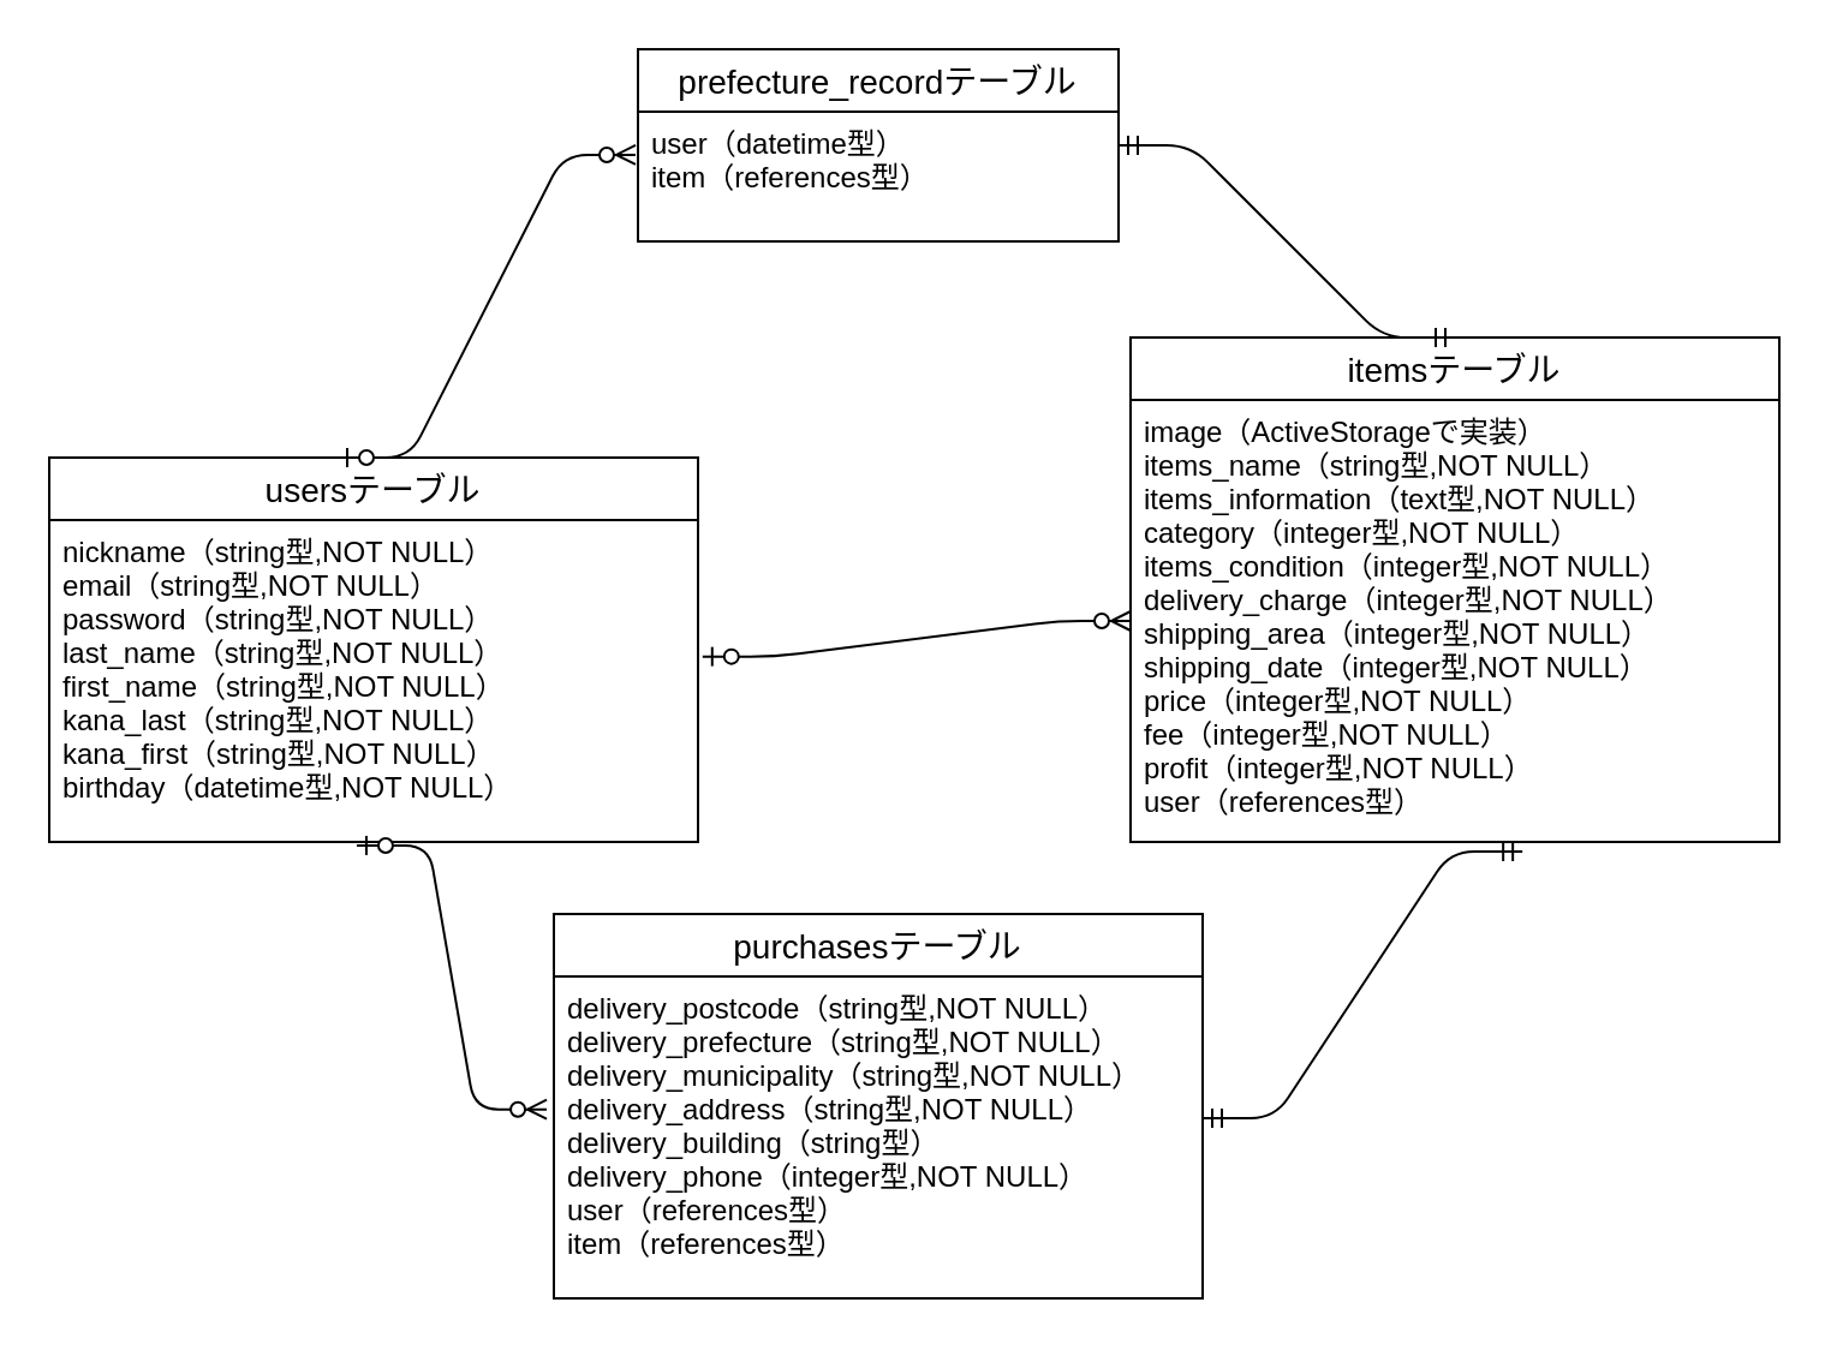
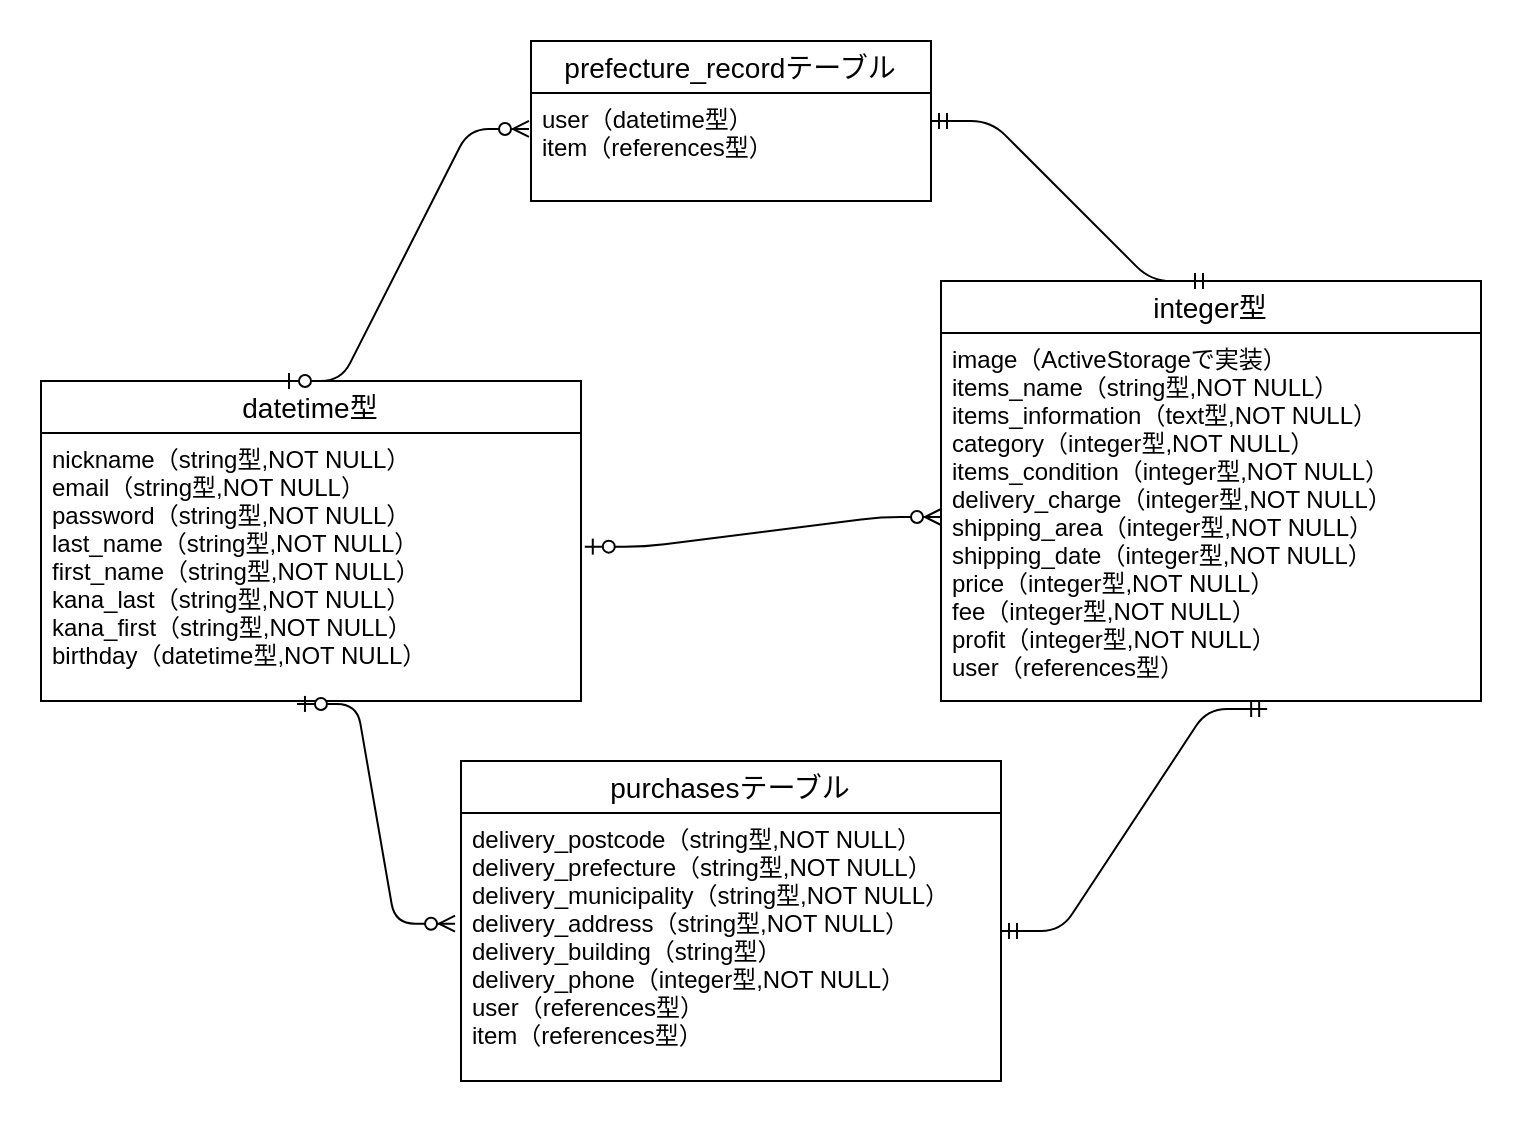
- <mxCell id="5" value="itemsテーブル" style="swimlane;fontStyle=0;childLayout=stackLayout;horizontal=1;startSize=26;horizontalStack=0;resizeParent=1;resizeParentMax=0;resizeLast=0;collapsible=1;marginBottom=0;align=center;fontSize=14;" parent="1" vertex="1"><mxGeometry x="470" y="140" width="270" height="210" as="geometry" /></mxCell>
+ <mxCell id="5" value="integer型" style="swimlane;fontStyle=0;childLayout=stackLayout;horizontal=1;startSize=26;horizontalStack=0;resizeParent=1;resizeParentMax=0;resizeLast=0;collapsible=1;marginBottom=0;align=center;fontSize=14;" parent="1" vertex="1"><mxGeometry x="470" y="140" width="270" height="210" as="geometry" /></mxCell>
- <mxCell id="2" value="usersテーブル" style="swimlane;fontStyle=0;childLayout=stackLayout;horizontal=1;startSize=26;horizontalStack=0;resizeParent=1;resizeParentMax=0;resizeLast=0;collapsible=1;marginBottom=0;align=center;fontSize=14;" parent="1" vertex="1"><mxGeometry x="20" y="190" width="270" height="160" as="geometry"><mxRectangle x="90" y="110" width="120" height="26" as="alternateBounds" /></mxGeometry></mxCell>
+ <mxCell id="2" value="datetime型" style="swimlane;fontStyle=0;childLayout=stackLayout;horizontal=1;startSize=26;horizontalStack=0;resizeParent=1;resizeParentMax=0;resizeLast=0;collapsible=1;marginBottom=0;align=center;fontSize=14;" parent="1" vertex="1"><mxGeometry x="20" y="190" width="270" height="160" as="geometry"><mxRectangle x="90" y="110" width="120" height="26" as="alternateBounds" /></mxGeometry></mxCell>
